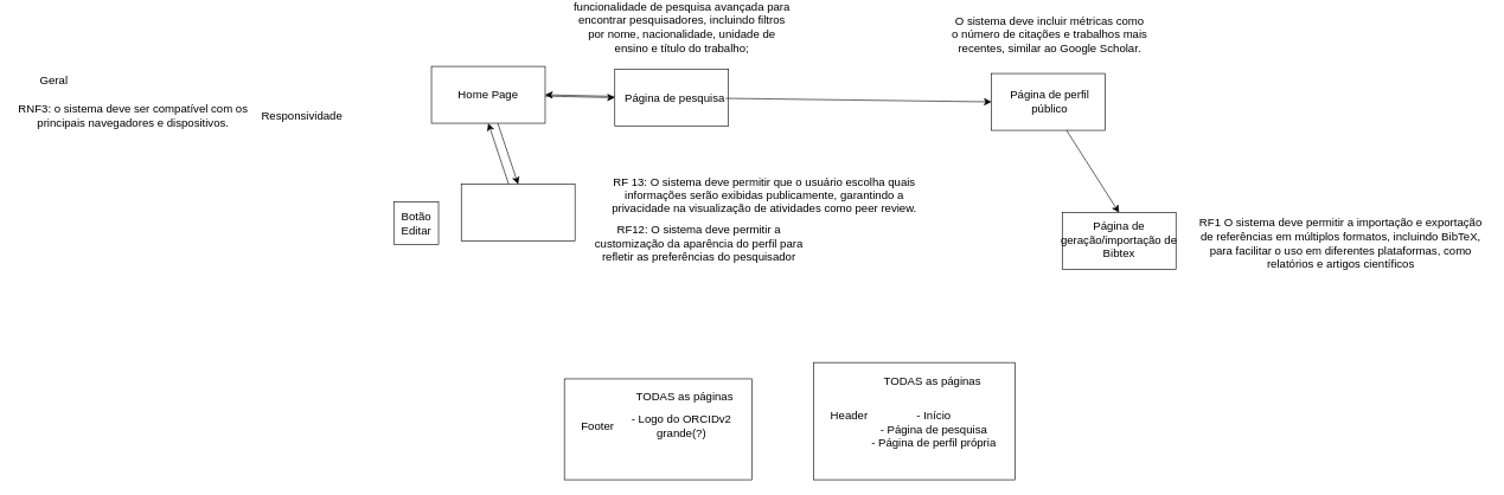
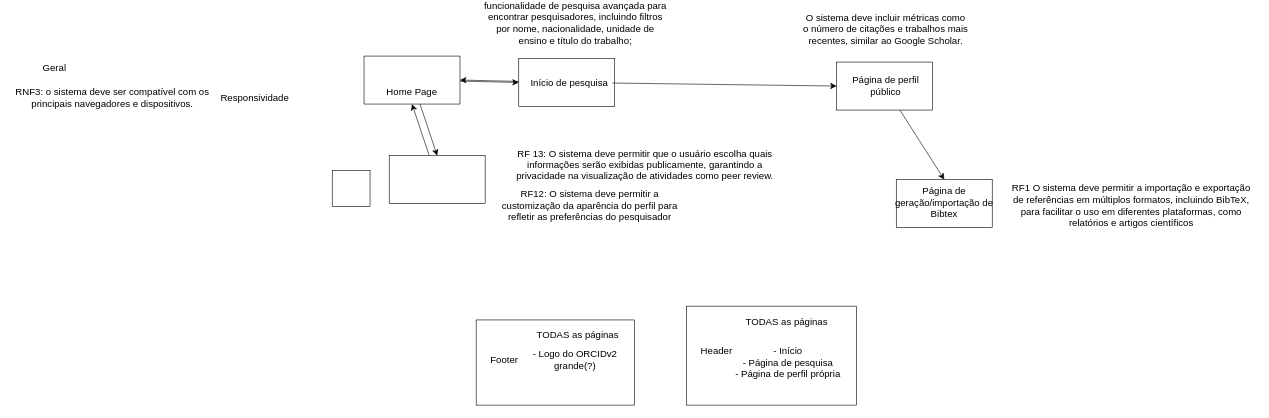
- <mxCell id="35" value="Geral" style="text;strokeColor=none;fillColor=none;html=1;align=center;verticalAlign=middle;whiteSpace=wrap;rounded=0;fontSize=16;" vertex="1" parent="1"><mxGeometry x="45" y="94" width="60" height="30" as="geometry" /></mxCell>
+ <mxCell id="35" value="Geral" style="text;strokeColor=none;fillColor=none;html=1;align=center;verticalAlign=middle;whiteSpace=wrap;rounded=0;fontSize=16;" vertex="1" parent="1"><mxGeometry x="60" y="94" width="60" height="30" as="geometry" /></mxCell>
- <mxCell id="9" value="Home Page" style="text;strokeColor=none;fillColor=none;html=1;align=center;verticalAlign=middle;whiteSpace=wrap;rounded=0;fontSize=16;" vertex="1" parent="1"><mxGeometry x="639" y="115" width="94" height="30" as="geometry" /></mxCell>
+ <mxCell id="9" value="Home Page" style="text;strokeColor=none;fillColor=none;html=1;align=center;verticalAlign=middle;whiteSpace=wrap;rounded=0;fontSize=16;" vertex="1" parent="1"><mxGeometry x="639" y="135" width="94" height="30" as="geometry" /></mxCell>
- <mxCell id="11" value="Página de pesquisa" style="text;strokeColor=none;fillColor=none;html=1;align=center;verticalAlign=middle;whiteSpace=wrap;rounded=0;fontSize=16;" vertex="1" parent="1"><mxGeometry x="877" y="119" width="143" height="30" as="geometry" /></mxCell>
+ <mxCell id="11" value="Início de pesquisa" style="text;strokeColor=none;fillColor=none;html=1;align=center;verticalAlign=middle;whiteSpace=wrap;rounded=0;fontSize=16;" vertex="1" parent="1"><mxGeometry x="877" y="119" width="143" height="30" as="geometry" /></mxCell>
- <mxCell id="24" value="Botão Editar" style="text;strokeColor=none;fillColor=none;html=1;align=center;verticalAlign=middle;whiteSpace=wrap;rounded=0;fontSize=16;" vertex="1" parent="1"><mxGeometry x="554.5" y="296" width="60" height="30" as="geometry" /></mxCell>
